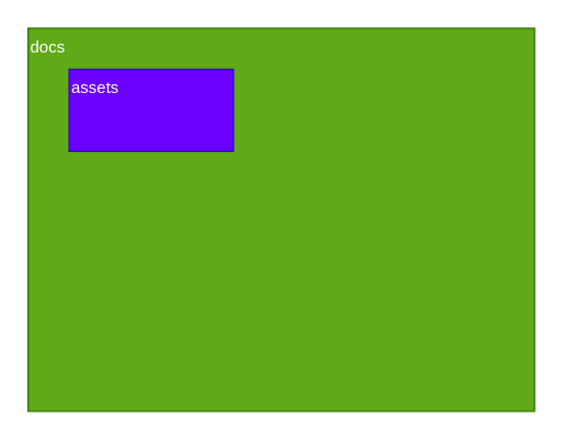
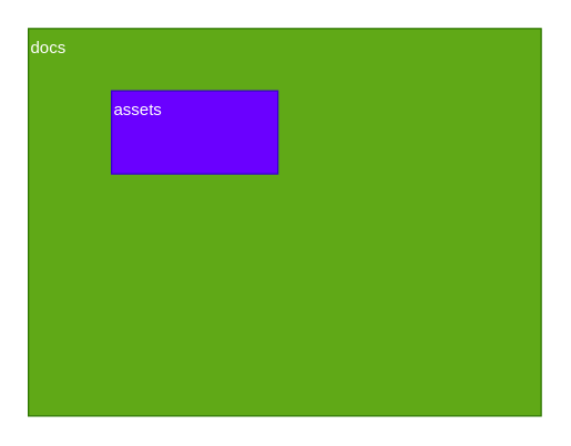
- <mxCell id="3" value="assets" style="rounded=0;whiteSpace=wrap;html=1;fillColor=#6a00ff;fontColor=#ffffff;strokeColor=#3700CC;align=left;verticalAlign=top;" vertex="1" parent="1"><mxGeometry x="50" y="50" width="120" height="60" as="geometry" /></mxCell>
+ <mxCell id="3" value="assets" style="rounded=0;whiteSpace=wrap;html=1;fillColor=#6a00ff;fontColor=#ffffff;strokeColor=#3700CC;align=left;verticalAlign=top;" vertex="1" parent="1"><mxGeometry x="80" y="65" width="120" height="60" as="geometry" /></mxCell>
